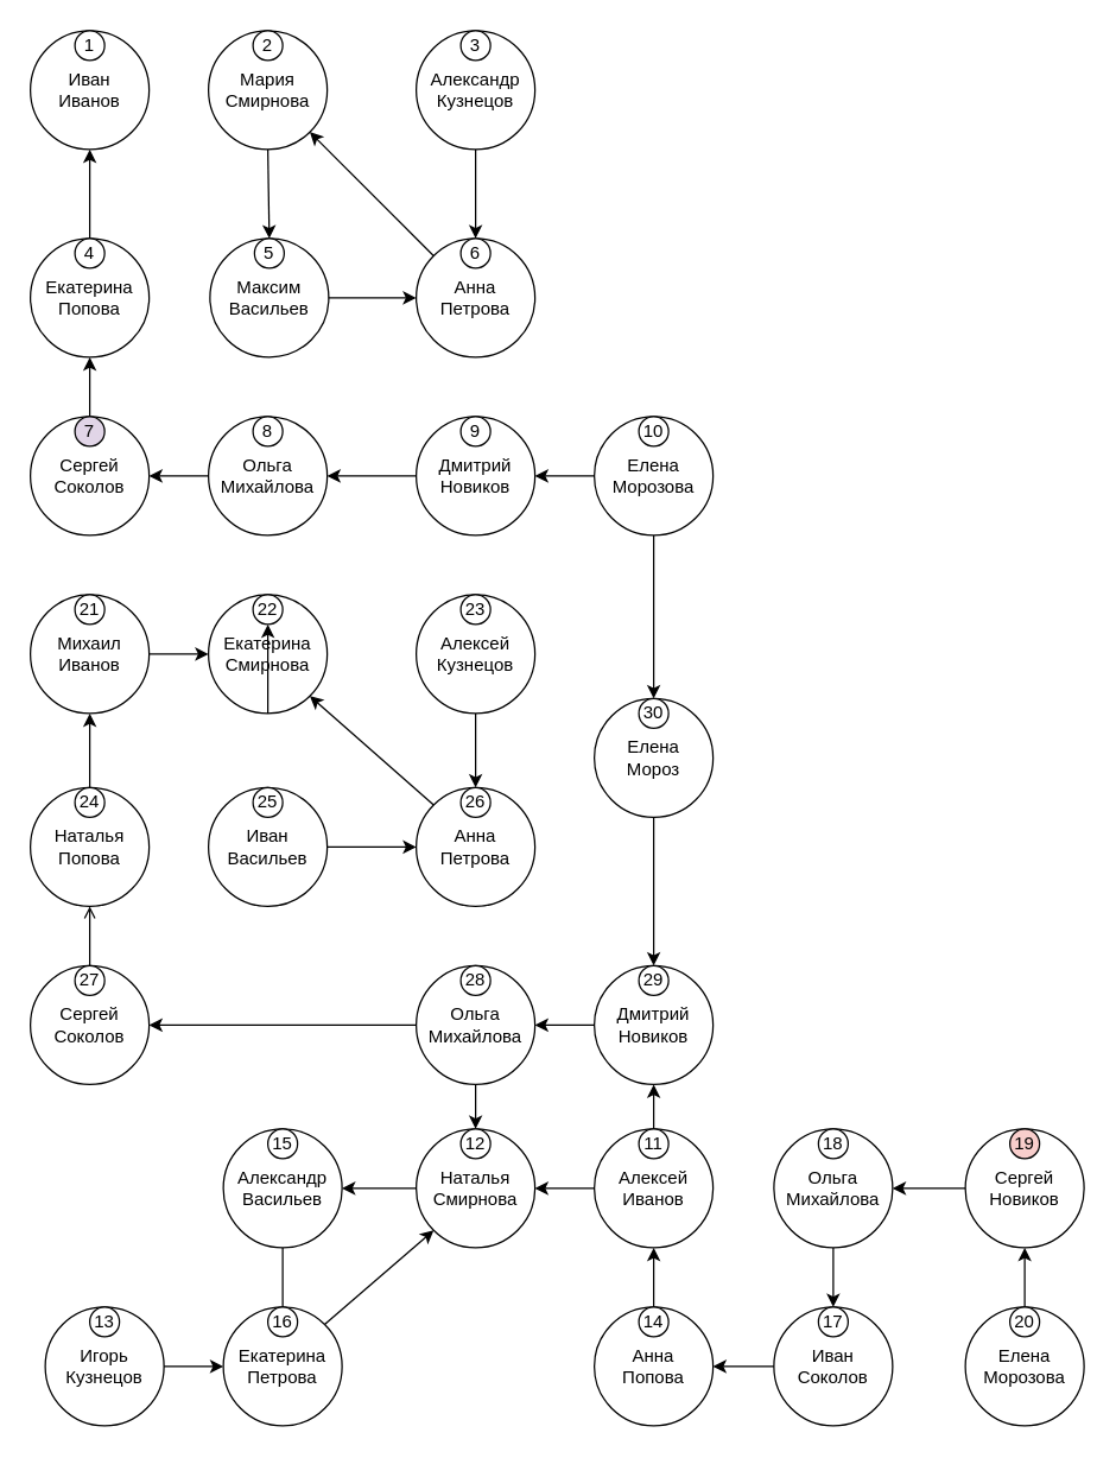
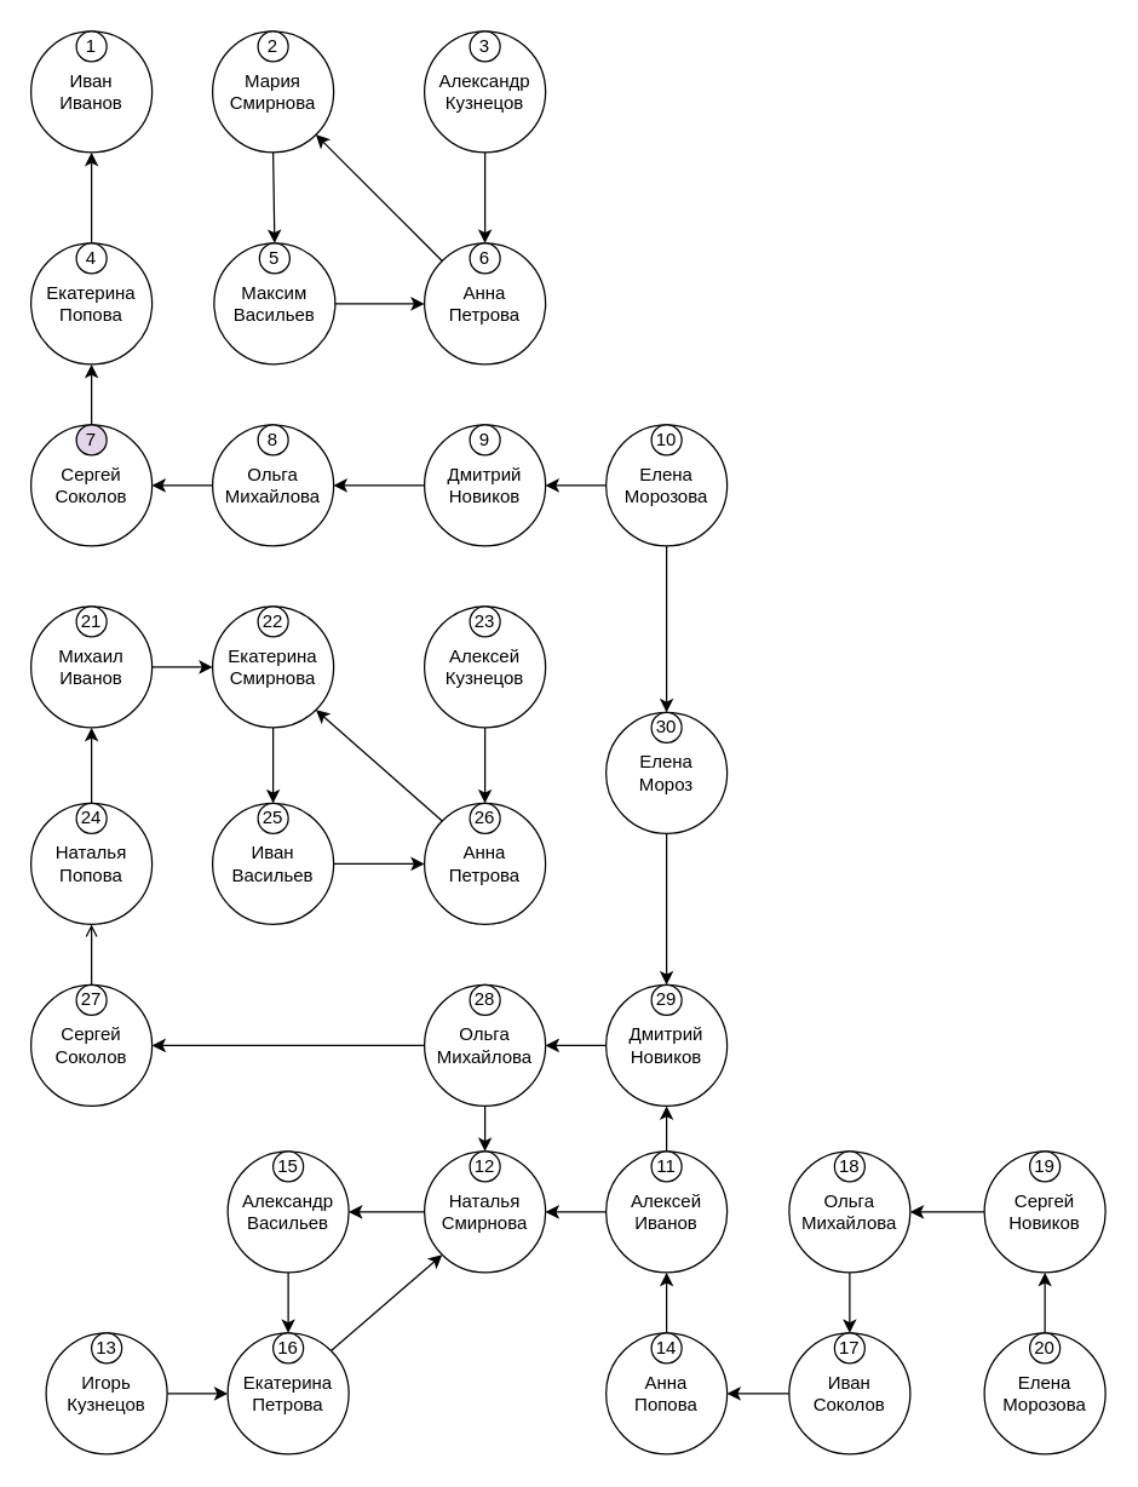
- <mxCell id="113" value="" style="endArrow=classic;html=1;rounded=0;exitX=0.5;exitY=1;exitDx=0;exitDy=0;" edge="1" parent="2" source="67" target="68"><mxGeometry width="50" height="50" relative="1" as="geometry"><mxPoint x="440" y="480" as="sourcePoint" /><mxPoint x="490" y="430" as="targetPoint" /></mxGeometry></mxCell>
+ <mxCell id="113" value="" style="endArrow=classic;html=1;rounded=0;exitX=0.5;exitY=1;exitDx=0;exitDy=0;entryX=0.5;entryY=0;entryDx=0;entryDy=0;" edge="1" parent="2" source="67" target="77"><mxGeometry width="50" height="50" relative="1" as="geometry"><mxPoint x="440" y="480" as="sourcePoint" /><mxPoint x="490" y="430" as="targetPoint" /></mxGeometry></mxCell>
- <mxCell id="59" value="19" style="ellipse;whiteSpace=wrap;html=1;aspect=fixed;fillColor=#f8cecc;" vertex="1" parent="57"><mxGeometry x="30" width="20" height="20" as="geometry" /></mxCell>
+ <mxCell id="59" value="19" style="ellipse;whiteSpace=wrap;html=1;aspect=fixed;" vertex="1" parent="57"><mxGeometry x="30" width="20" height="20" as="geometry" /></mxCell>
- <mxCell id="106" value="" style="endArrow=none;html=1;rounded=0;exitX=0.5;exitY=1;exitDx=0;exitDy=0;entryX=0.5;entryY=0;entryDx=0;entryDy=0;" edge="1" parent="2" source="46" target="49"><mxGeometry width="50" height="50" relative="1" as="geometry"><mxPoint x="250" y="990" as="sourcePoint" /><mxPoint x="300" y="940" as="targetPoint" /></mxGeometry></mxCell>
+ <mxCell id="106" value="" style="endArrow=classic;html=1;rounded=0;exitX=0.5;exitY=1;exitDx=0;exitDy=0;entryX=0.5;entryY=0;entryDx=0;entryDy=0;" edge="1" parent="2" source="46" target="49"><mxGeometry width="50" height="50" relative="1" as="geometry"><mxPoint x="250" y="990" as="sourcePoint" /><mxPoint x="300" y="940" as="targetPoint" /></mxGeometry></mxCell>
